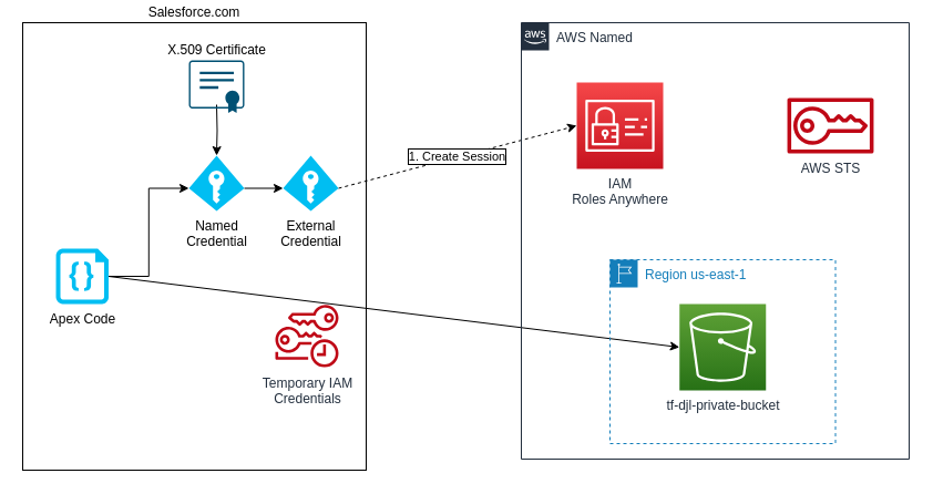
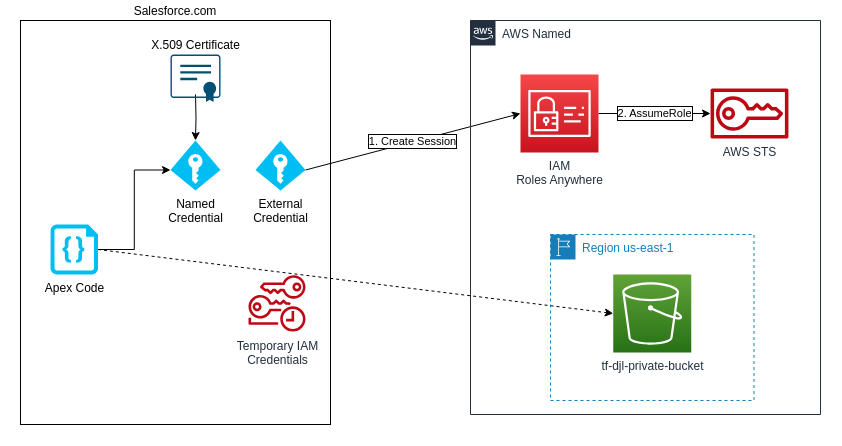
+ <mxCell id="15" value="2. AssumeRole" style="edgeStyle=none;rounded=0;orthogonalLoop=1;jettySize=auto;html=1;exitX=1;exitY=0.5;exitDx=0;exitDy=0;exitPerimeter=0;labelBorderColor=default;" edge="1" parent="12" source="16" target="17"><mxGeometry relative="1" as="geometry" /></mxCell>
- <mxCell id="10" value="1. Create Session" style="rounded=0;orthogonalLoop=1;jettySize=auto;html=1;exitX=1;exitY=0.59;exitDx=0;exitDy=0;exitPerimeter=0;entryX=0;entryY=0.5;entryDx=0;entryDy=0;entryPerimeter=0;labelBorderColor=default;dashed=1;" edge="1" parent="1" source="11" target="16"><mxGeometry relative="1" as="geometry" /></mxCell>
+ <mxCell id="10" value="1. Create Session" style="rounded=0;orthogonalLoop=1;jettySize=auto;html=1;exitX=1;exitY=0.59;exitDx=0;exitDy=0;exitPerimeter=0;entryX=0;entryY=0.5;entryDx=0;entryDy=0;entryPerimeter=0;labelBorderColor=default;" edge="1" parent="1" source="11" target="16"><mxGeometry relative="1" as="geometry" /></mxCell>
- <mxCell id="8" style="edgeStyle=orthogonalEdgeStyle;rounded=0;orthogonalLoop=1;jettySize=auto;html=1;entryX=0;entryY=0.59;entryDx=0;entryDy=0;entryPerimeter=0;exitX=1;exitY=0.59;exitDx=0;exitDy=0;exitPerimeter=0;" edge="1" parent="1" source="9" target="11"><mxGeometry relative="1" as="geometry" /></mxCell>
- <mxCell id="4" style="edgeStyle=none;rounded=0;orthogonalLoop=1;jettySize=auto;html=1;exitX=1;exitY=0.5;exitDx=0;exitDy=0;exitPerimeter=0;entryX=0;entryY=0.5;entryDx=0;entryDy=0;entryPerimeter=0;labelBorderColor=default;" edge="1" parent="1" source="5" target="14"><mxGeometry relative="1" as="geometry" /></mxCell>
+ <mxCell id="4" style="edgeStyle=none;rounded=0;orthogonalLoop=1;jettySize=auto;html=1;exitX=1;exitY=0.5;exitDx=0;exitDy=0;exitPerimeter=0;entryX=0;entryY=0.5;entryDx=0;entryDy=0;entryPerimeter=0;labelBorderColor=default;dashed=1;" edge="1" parent="1" source="5" target="14"><mxGeometry relative="1" as="geometry" /></mxCell>
